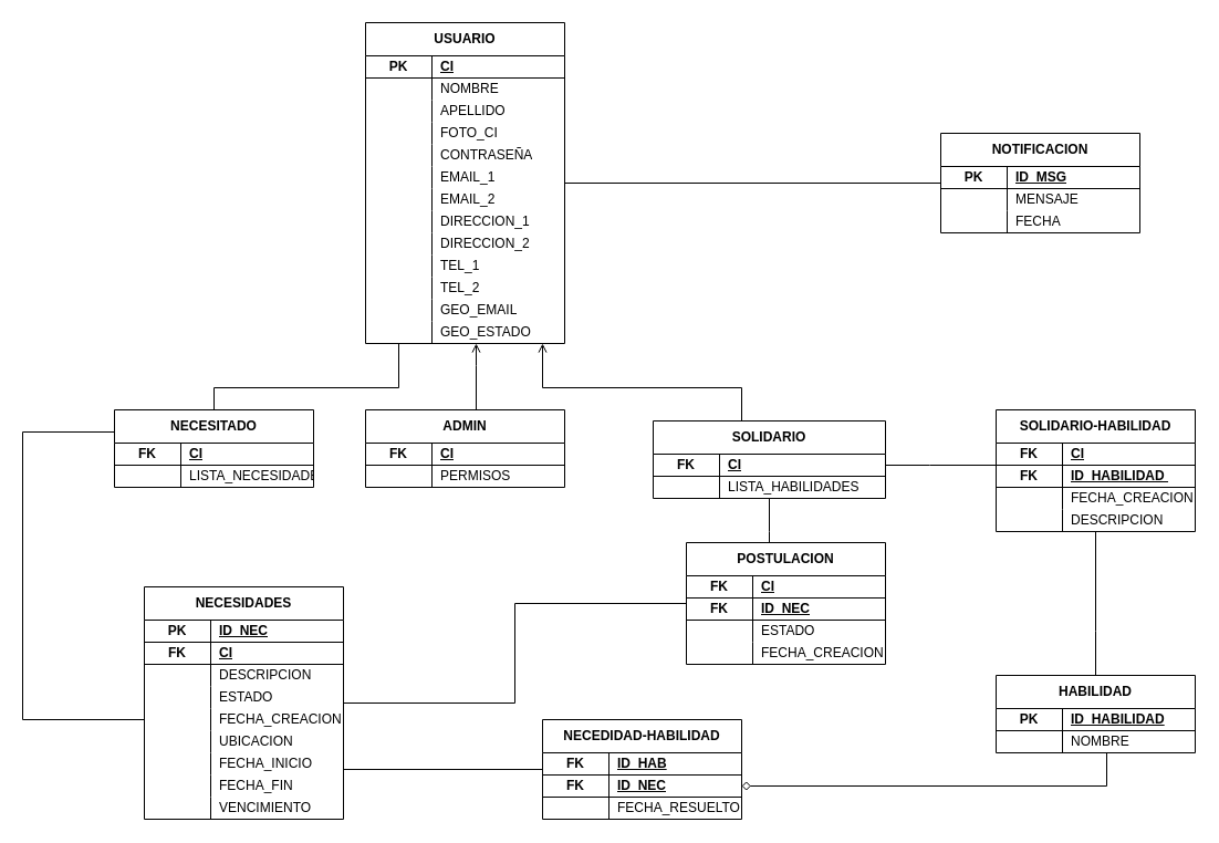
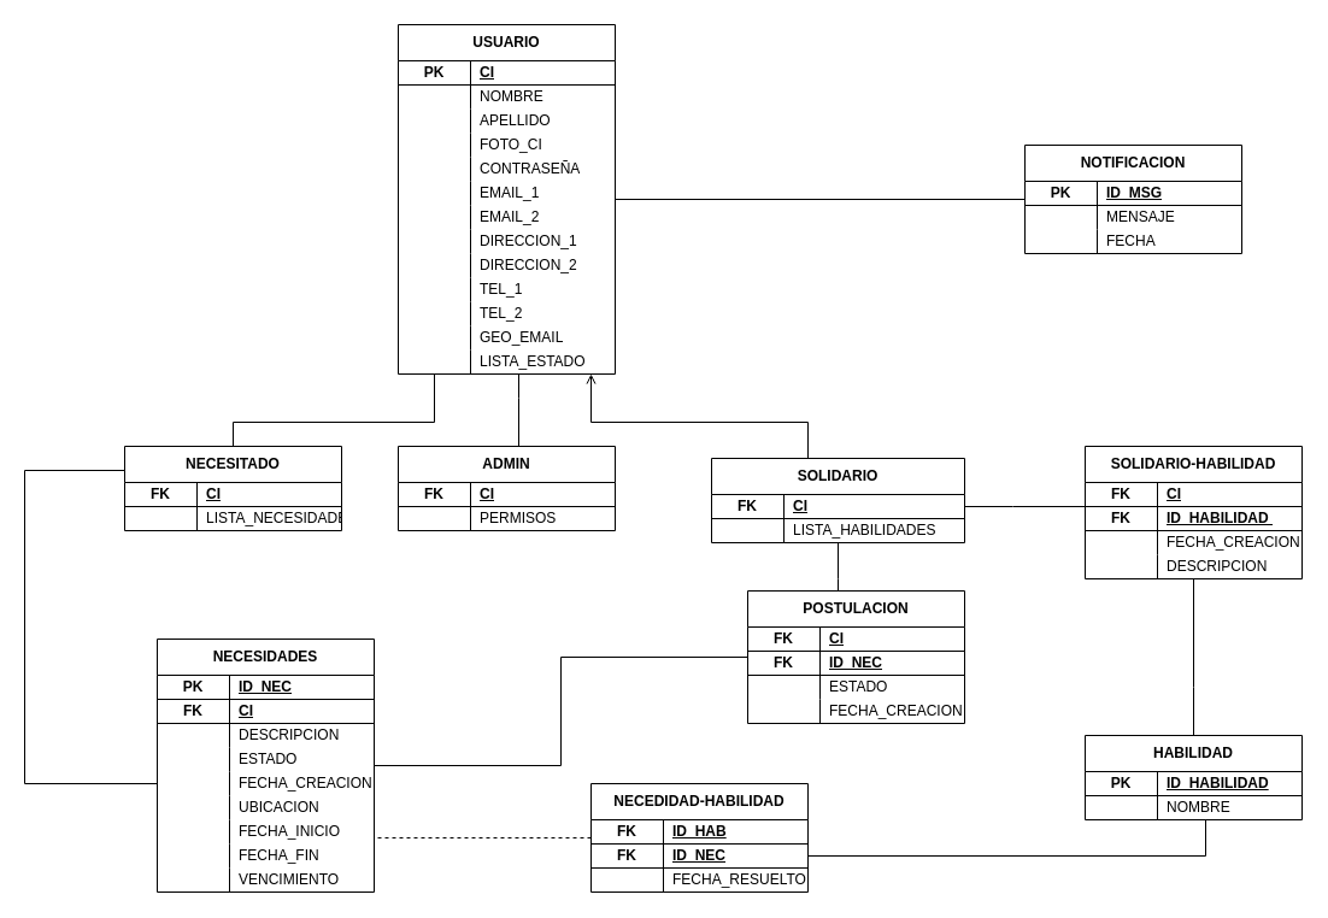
- <mxCell id="54" value="GEO_ESTADO" style="shape=partialRectangle;connectable=0;fillColor=none;top=0;left=0;bottom=0;right=0;align=left;spacingLeft=6;overflow=hidden;html=1;whiteSpace=wrap;" vertex="1" parent="52"><mxGeometry x="60" width="120" height="20" as="geometry"><mxRectangle width="120" height="20" as="alternateBounds" /></mxGeometry></mxCell>
+ <mxCell id="54" value="LISTA_ESTADO" style="shape=partialRectangle;connectable=0;fillColor=none;top=0;left=0;bottom=0;right=0;align=left;spacingLeft=6;overflow=hidden;html=1;whiteSpace=wrap;" vertex="1" parent="52"><mxGeometry x="60" width="120" height="20" as="geometry"><mxRectangle width="120" height="20" as="alternateBounds" /></mxGeometry></mxCell>
- <mxCell id="146" value="" style="edgeStyle=orthogonalEdgeStyle;rounded=0;orthogonalLoop=1;jettySize=auto;html=1;endArrow=open;endFill=0;" edge="1" parent="1" source="55" target="15"><mxGeometry x="-0.048" relative="1" as="geometry"><mxPoint x="630" y="380" as="sourcePoint" /><mxPoint x="700" y="240" as="targetPoint" /><Array as="points"><mxPoint x="430" y="330" /><mxPoint x="430" y="330" /></Array><mxPoint as="offset" /></mxGeometry></mxCell>
+ <mxCell id="146" value="" style="edgeStyle=orthogonalEdgeStyle;rounded=0;orthogonalLoop=1;jettySize=auto;html=1;endArrow=none;endFill=0;" edge="1" parent="1" source="55" target="15"><mxGeometry x="-0.048" relative="1" as="geometry"><mxPoint x="630" y="380" as="sourcePoint" /><mxPoint x="700" y="240" as="targetPoint" /><Array as="points"><mxPoint x="430" y="330" /><mxPoint x="430" y="330" /></Array><mxPoint as="offset" /></mxGeometry></mxCell>
- <mxCell id="150" value="" style="edgeStyle=orthogonalEdgeStyle;rounded=0;orthogonalLoop=1;jettySize=auto;html=1;endArrow=none;endFill=0;" edge="1" parent="1" source="112" target="69"><mxGeometry x="-0.048" relative="1" as="geometry"><mxPoint x="213" y="390" as="sourcePoint" /><mxPoint x="380" y="290" as="targetPoint" /><Array as="points"><mxPoint x="530" y="710" /><mxPoint x="530" y="710" /></Array><mxPoint as="offset" /></mxGeometry></mxCell>
+ <mxCell id="150" value="" style="edgeStyle=orthogonalEdgeStyle;rounded=0;orthogonalLoop=1;jettySize=auto;html=1;endArrow=none;endFill=0;dashed=1;" edge="1" parent="1" source="112" target="69"><mxGeometry x="-0.048" relative="1" as="geometry"><mxPoint x="213" y="390" as="sourcePoint" /><mxPoint x="380" y="290" as="targetPoint" /><Array as="points"><mxPoint x="530" y="710" /><mxPoint x="530" y="710" /></Array><mxPoint as="offset" /></mxGeometry></mxCell>
- <mxCell id="154" style="edgeStyle=orthogonalEdgeStyle;rounded=0;orthogonalLoop=1;jettySize=auto;html=1;endArrow=diamond;endFill=0;" edge="1" parent="1" source="98" target="112"><mxGeometry relative="1" as="geometry"><mxPoint x="1000" y="620" as="sourcePoint" /><mxPoint x="1000" y="490" as="targetPoint" /><Array as="points"><mxPoint x="1000" y="710" /></Array></mxGeometry></mxCell>
+ <mxCell id="154" style="edgeStyle=orthogonalEdgeStyle;rounded=0;orthogonalLoop=1;jettySize=auto;html=1;endArrow=none;endFill=0;" edge="1" parent="1" source="98" target="112"><mxGeometry relative="1" as="geometry"><mxPoint x="1000" y="620" as="sourcePoint" /><mxPoint x="1000" y="490" as="targetPoint" /><Array as="points"><mxPoint x="1000" y="710" /></Array></mxGeometry></mxCell>
